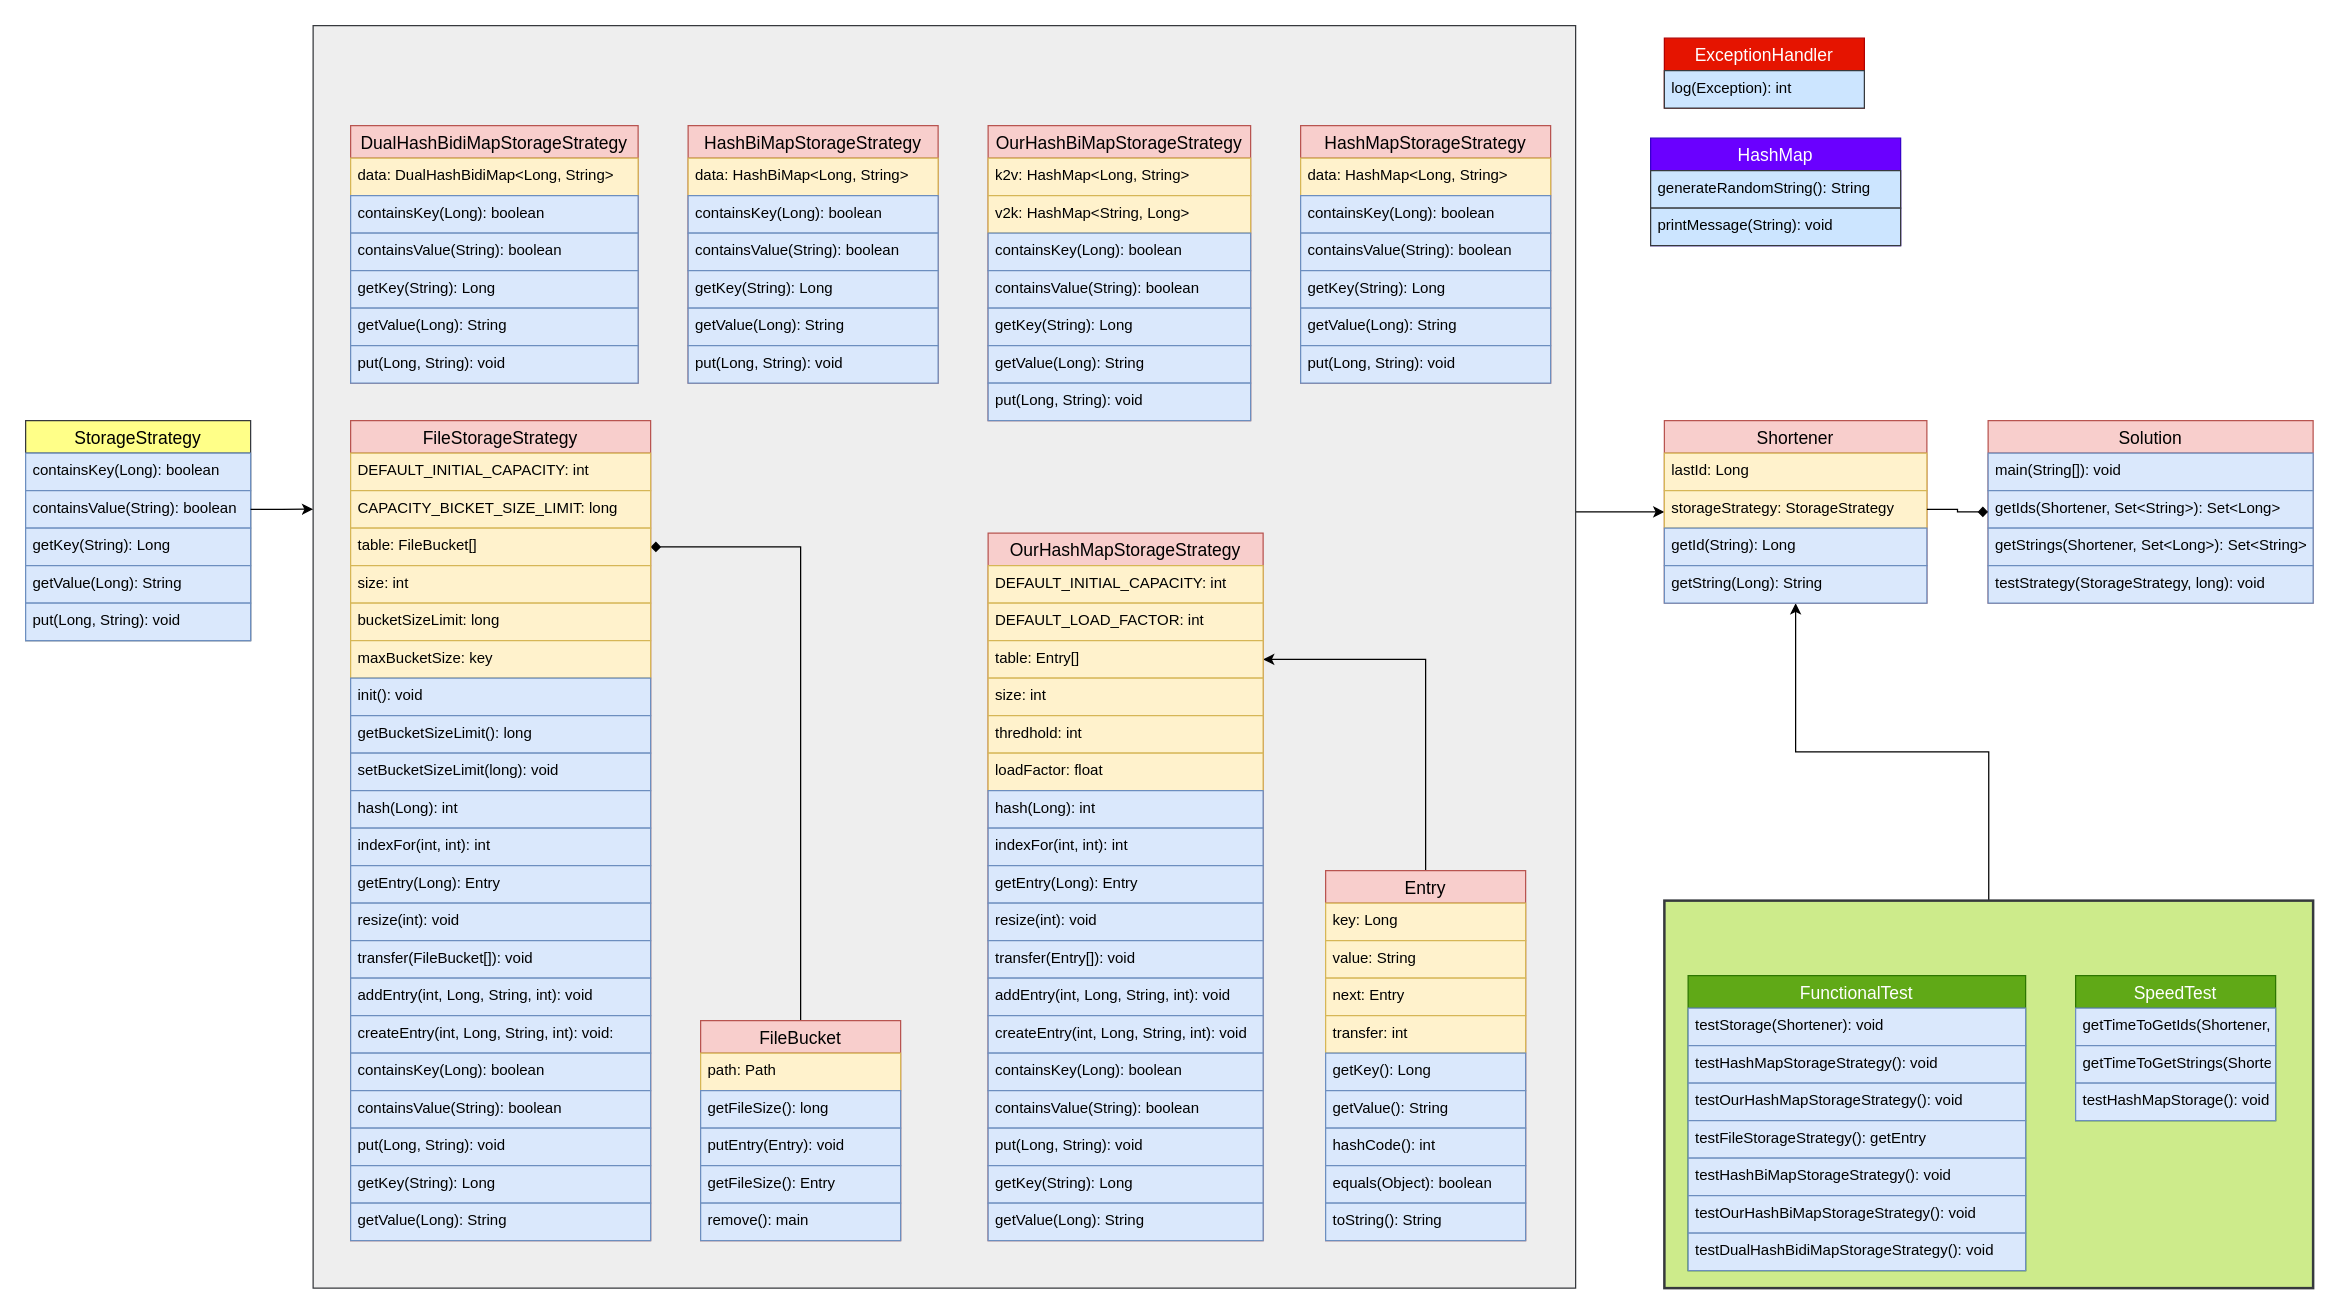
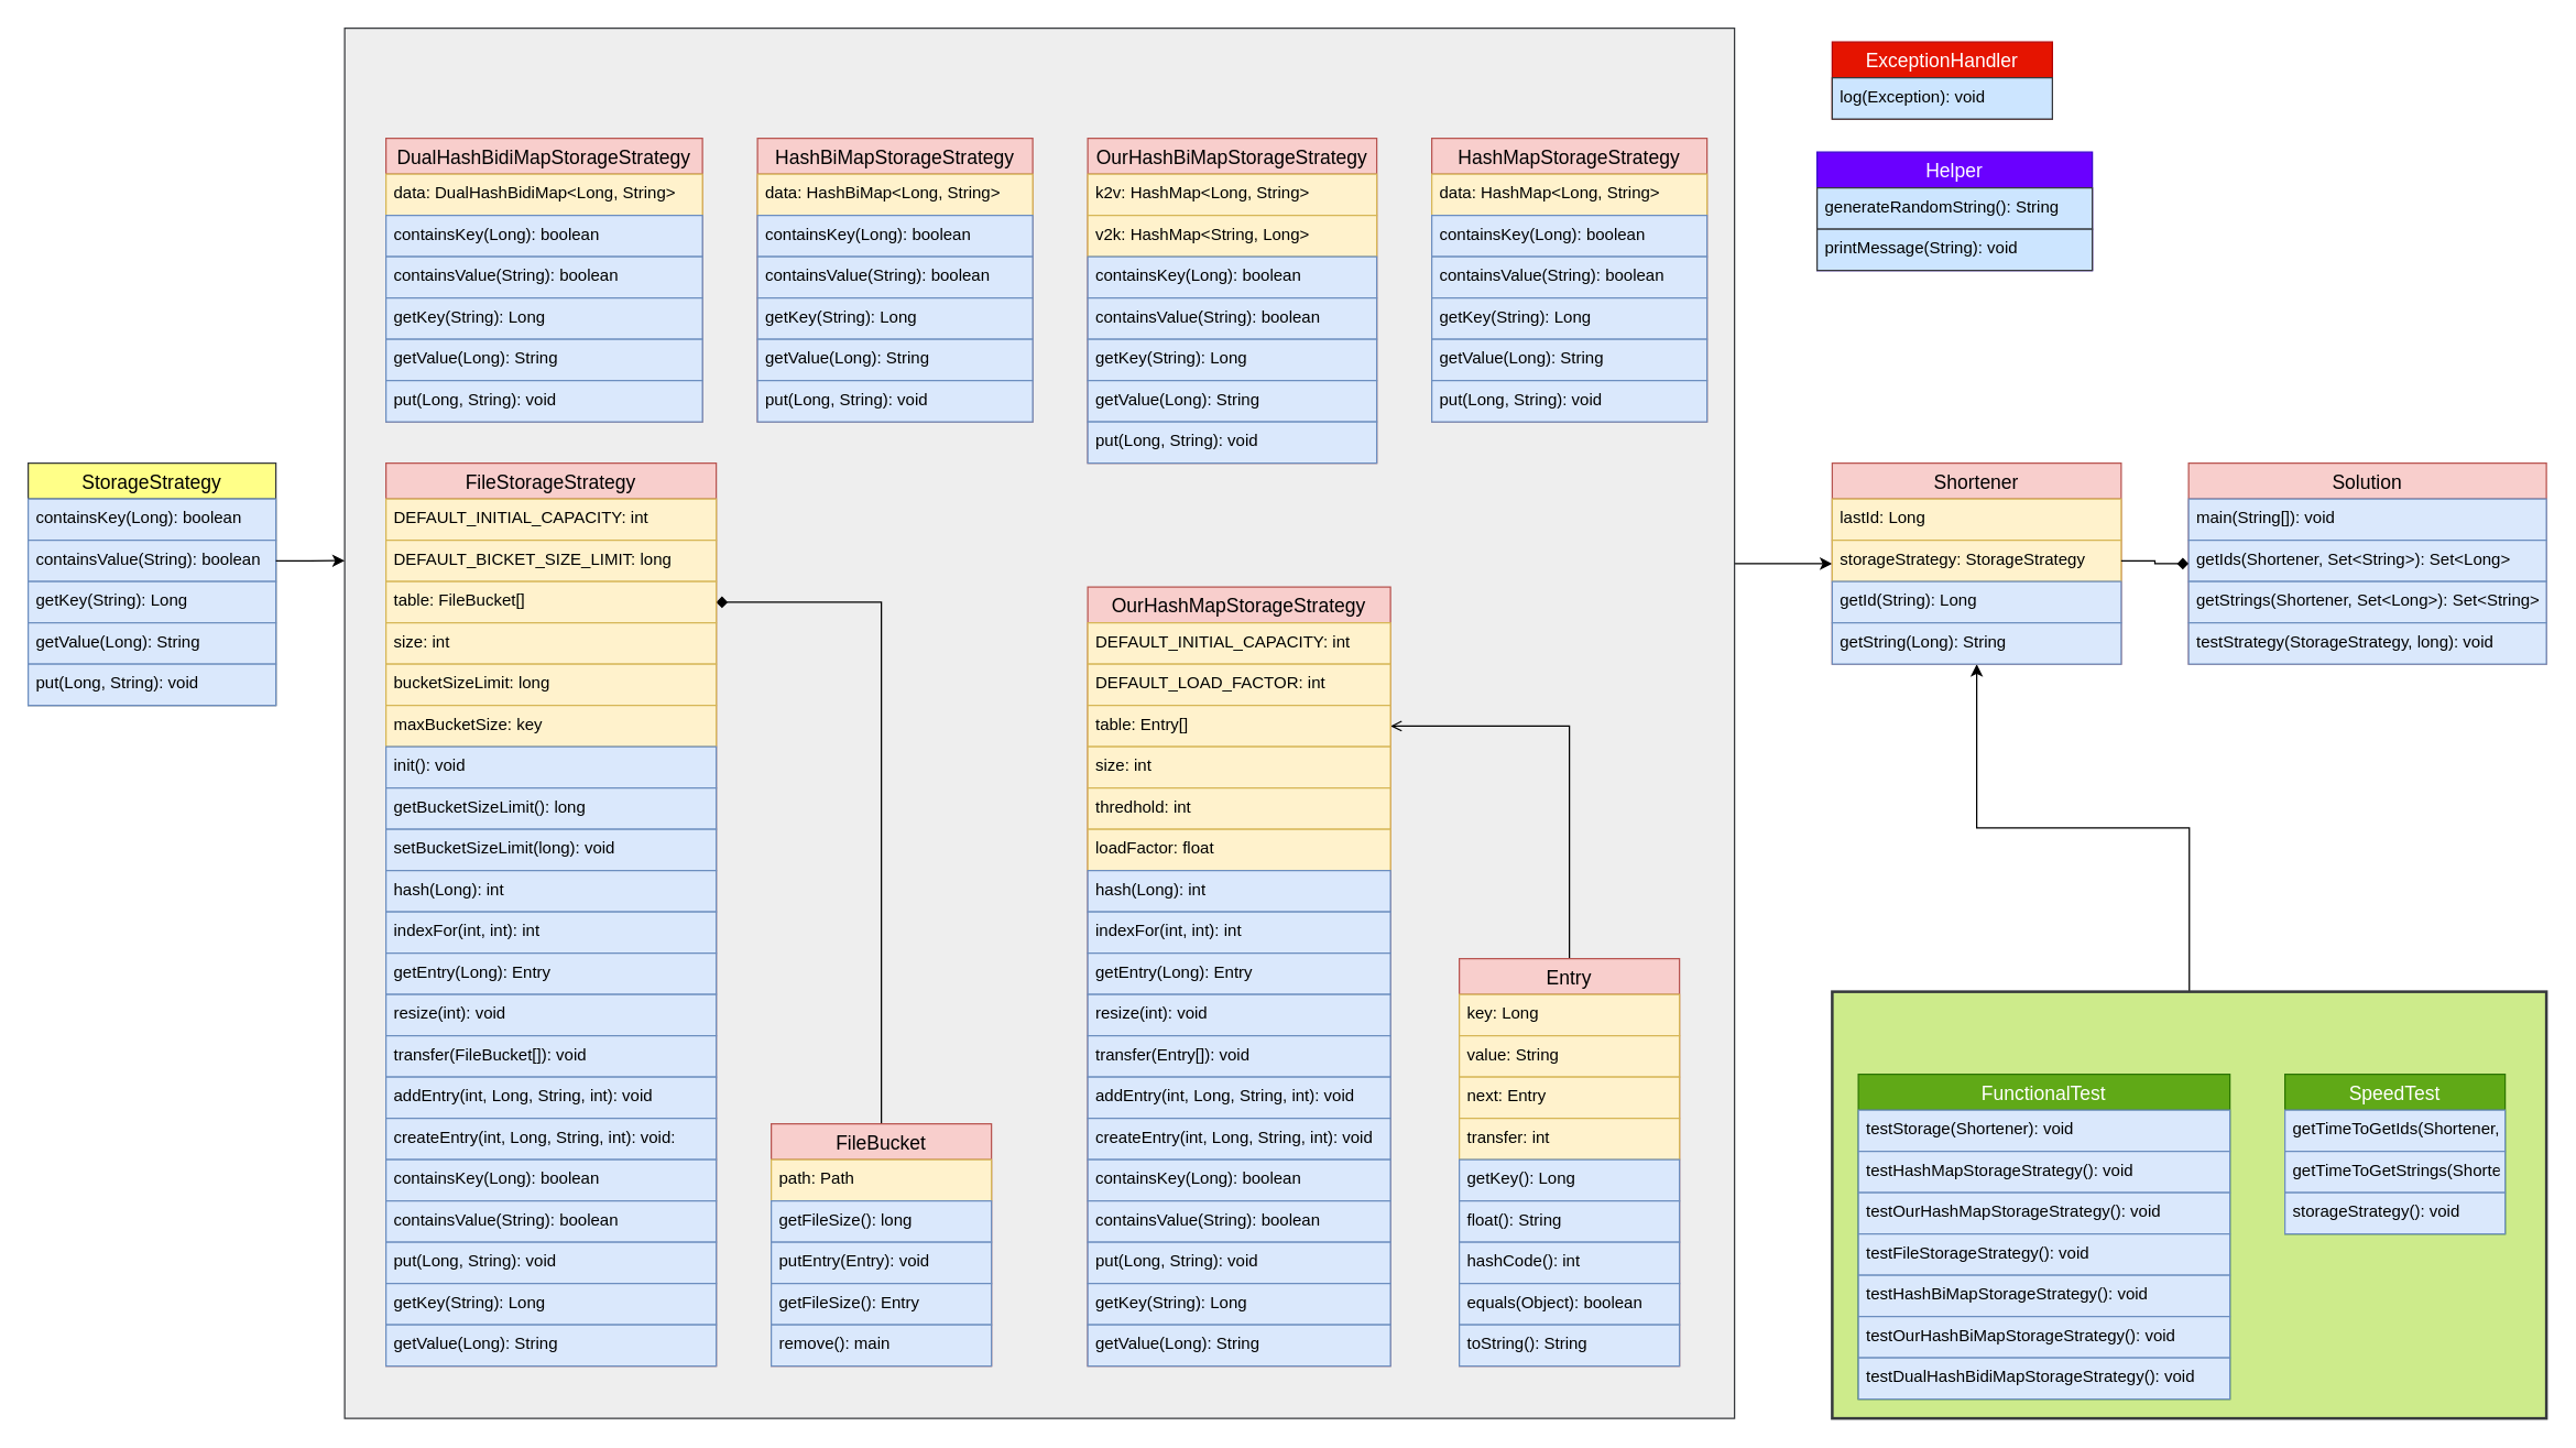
- <mxCell id="23" value="log(Exception): int" style="text;strokeColor=#36393d;fillColor=#cce5ff;spacingLeft=4;spacingRight=4;overflow=hidden;rotatable=0;points=[[0,0.5],[1,0.5]];portConstraint=eastwest;fontSize=12;" parent="22" vertex="1"><mxGeometry y="26" width="160" height="30" as="geometry" /></mxCell>
+ <mxCell id="23" value="log(Exception): void" style="text;strokeColor=#36393d;fillColor=#cce5ff;spacingLeft=4;spacingRight=4;overflow=hidden;rotatable=0;points=[[0,0.5],[1,0.5]];portConstraint=eastwest;fontSize=12;" parent="22" vertex="1"><mxGeometry y="26" width="160" height="30" as="geometry" /></mxCell>
- <mxCell id="24" value="HashMap" style="swimlane;fontStyle=0;childLayout=stackLayout;horizontal=1;startSize=26;horizontalStack=0;resizeParent=1;resizeParentMax=0;resizeLast=0;collapsible=1;marginBottom=0;align=center;fontSize=14;fillColor=#6a00ff;strokeColor=#3700CC;fontColor=#ffffff;" parent="1" vertex="1"><mxGeometry x="1320" y="110" width="200" height="86" as="geometry" /></mxCell>
+ <mxCell id="24" value="Helper" style="swimlane;fontStyle=0;childLayout=stackLayout;horizontal=1;startSize=26;horizontalStack=0;resizeParent=1;resizeParentMax=0;resizeLast=0;collapsible=1;marginBottom=0;align=center;fontSize=14;fillColor=#6a00ff;strokeColor=#3700CC;fontColor=#ffffff;" parent="1" vertex="1"><mxGeometry x="1320" y="110" width="200" height="86" as="geometry" /></mxCell>
- <mxCell id="73" value="CAPACITY_BICKET_SIZE_LIMIT: long" style="text;strokeColor=#d6b656;fillColor=#fff2cc;spacingLeft=4;spacingRight=4;overflow=hidden;rotatable=0;points=[[0,0.5],[1,0.5]];portConstraint=eastwest;fontSize=12;" parent="71" vertex="1"><mxGeometry y="56" width="240" height="30" as="geometry" /></mxCell>
+ <mxCell id="73" value="DEFAULT_BICKET_SIZE_LIMIT: long" style="text;strokeColor=#d6b656;fillColor=#fff2cc;spacingLeft=4;spacingRight=4;overflow=hidden;rotatable=0;points=[[0,0.5],[1,0.5]];portConstraint=eastwest;fontSize=12;" parent="71" vertex="1"><mxGeometry y="56" width="240" height="30" as="geometry" /></mxCell>
- <mxCell id="34" style="edgeStyle=orthogonalEdgeStyle;rounded=0;orthogonalLoop=1;jettySize=auto;html=1;fontSize=22;" edge="1" parent="1" source="35" target="48"><mxGeometry relative="1" as="geometry" /></mxCell>
+ <mxCell id="34" style="edgeStyle=orthogonalEdgeStyle;rounded=0;orthogonalLoop=1;jettySize=auto;html=1;fontSize=22;endArrow=open;" edge="1" parent="1" source="35" target="48"><mxGeometry relative="1" as="geometry" /></mxCell>
- <mxCell id="126" value="testHashMapStorage(): void" style="text;strokeColor=#6c8ebf;fillColor=#dae8fc;spacingLeft=4;spacingRight=4;overflow=hidden;rotatable=0;points=[[0,0.5],[1,0.5]];portConstraint=eastwest;fontSize=12;" vertex="1" parent="123"><mxGeometry y="86" width="160" height="30" as="geometry" /></mxCell>
+ <mxCell id="126" value="storageStrategy(): void" style="text;strokeColor=#6c8ebf;fillColor=#dae8fc;spacingLeft=4;spacingRight=4;overflow=hidden;rotatable=0;points=[[0,0.5],[1,0.5]];portConstraint=eastwest;fontSize=12;" vertex="1" parent="123"><mxGeometry y="86" width="160" height="30" as="geometry" /></mxCell>
- <mxCell id="41" value="getValue(): String" style="text;strokeColor=#6c8ebf;fillColor=#dae8fc;spacingLeft=4;spacingRight=4;overflow=hidden;rotatable=0;points=[[0,0.5],[1,0.5]];portConstraint=eastwest;fontSize=12;" parent="35" vertex="1"><mxGeometry y="176" width="160" height="30" as="geometry" /></mxCell>
+ <mxCell id="41" value="float(): String" style="text;strokeColor=#6c8ebf;fillColor=#dae8fc;spacingLeft=4;spacingRight=4;overflow=hidden;rotatable=0;points=[[0,0.5],[1,0.5]];portConstraint=eastwest;fontSize=12;" parent="35" vertex="1"><mxGeometry y="176" width="160" height="30" as="geometry" /></mxCell>
- <mxCell id="119" value="testFileStorageStrategy(): getEntry" style="text;strokeColor=#6c8ebf;fillColor=#dae8fc;spacingLeft=4;spacingRight=4;overflow=hidden;rotatable=0;points=[[0,0.5],[1,0.5]];portConstraint=eastwest;fontSize=12;" vertex="1" parent="115"><mxGeometry y="116" width="270" height="30" as="geometry" /></mxCell>
+ <mxCell id="119" value="testFileStorageStrategy(): void" style="text;strokeColor=#6c8ebf;fillColor=#dae8fc;spacingLeft=4;spacingRight=4;overflow=hidden;rotatable=0;points=[[0,0.5],[1,0.5]];portConstraint=eastwest;fontSize=12;" vertex="1" parent="115"><mxGeometry y="116" width="270" height="30" as="geometry" /></mxCell>
